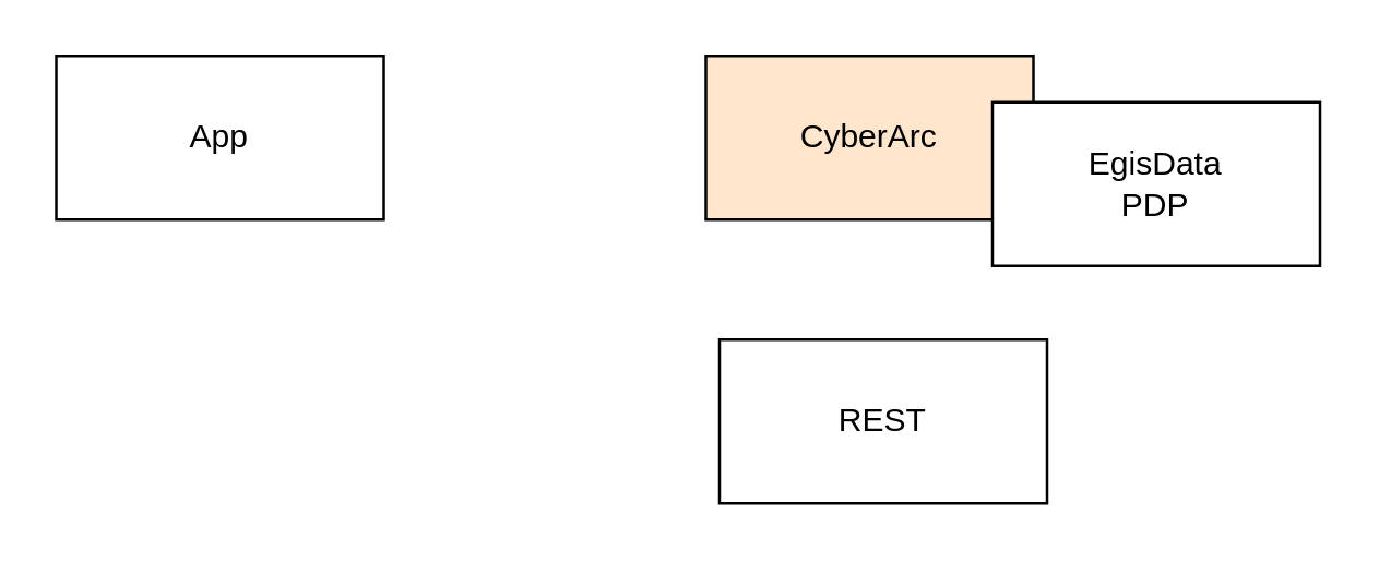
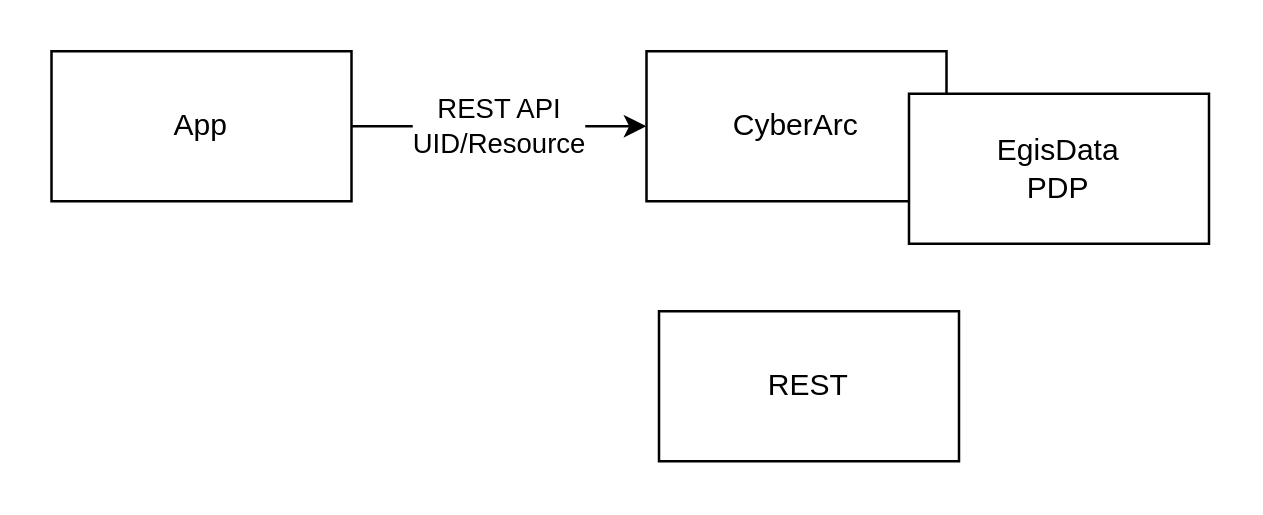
+ <mxCell id="2" value="REST API&lt;br&gt;UID/Resource" style="edgeStyle=orthogonalEdgeStyle;rounded=0;orthogonalLoop=1;jettySize=auto;html=1;" edge="1" parent="1" source="3" target="4"><mxGeometry relative="1" as="geometry" /></mxCell>
- <mxCell id="4" value="CyberArc" style="rounded=0;whiteSpace=wrap;html=1;fillColor=#ffe6cc;" vertex="1" parent="1"><mxGeometry x="258" y="20" width="120" height="60" as="geometry" /></mxCell>
+ <mxCell id="4" value="CyberArc" style="rounded=0;whiteSpace=wrap;html=1;" vertex="1" parent="1"><mxGeometry x="258" y="20" width="120" height="60" as="geometry" /></mxCell>
